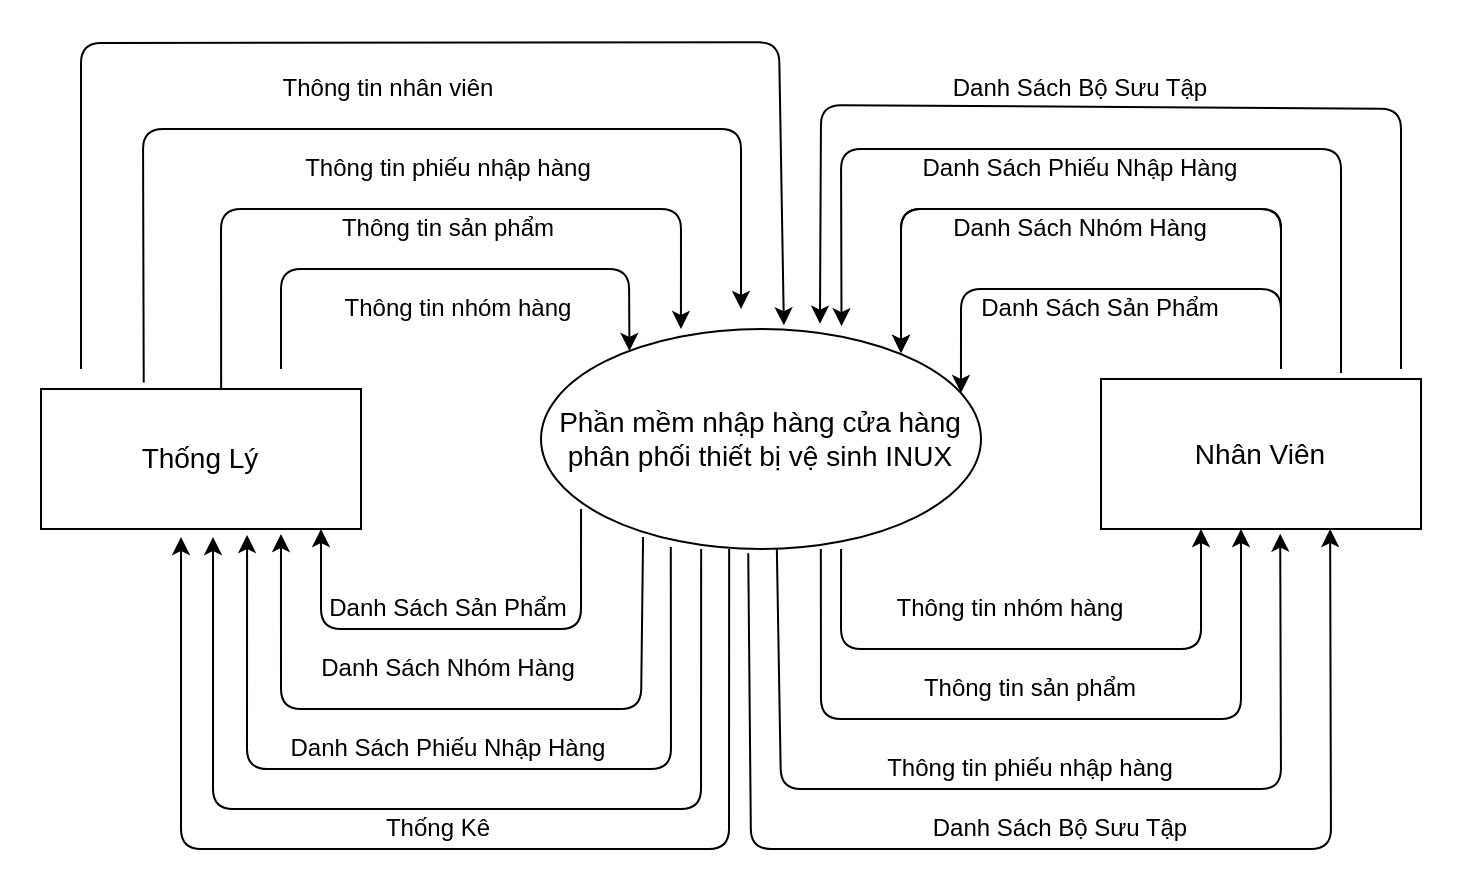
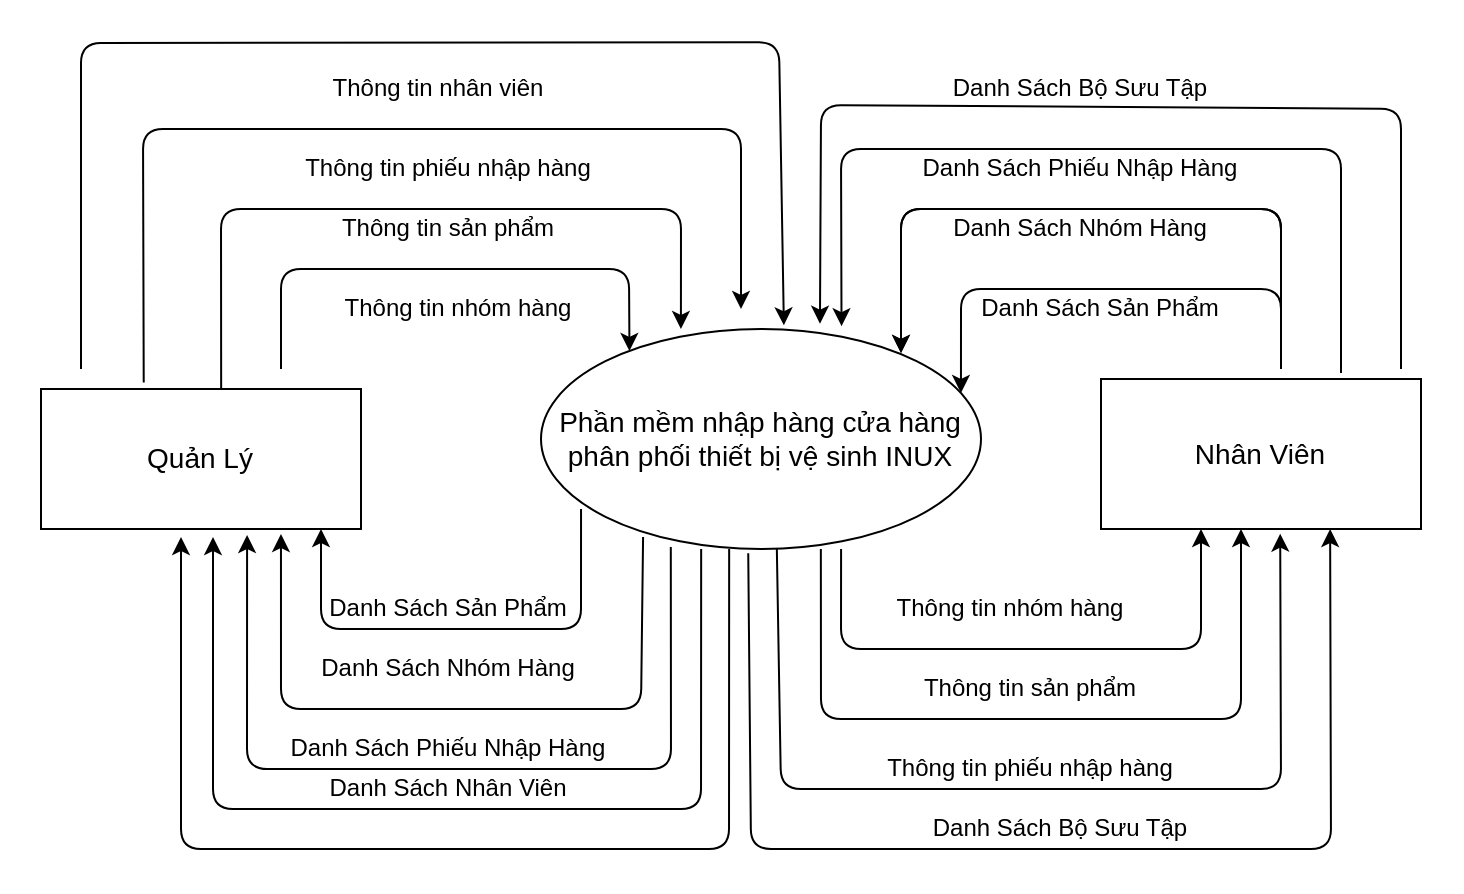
- <mxCell id="28" value="Thông tin nhân viên" style="text;html=1;strokeColor=none;fillColor=none;align=center;verticalAlign=middle;whiteSpace=wrap;rounded=0;" parent="1" vertex="1"><mxGeometry x="119" y="34" width="150" height="20" as="geometry" /></mxCell>
+ <mxCell id="28" value="Thông tin nhân viên" style="text;html=1;strokeColor=none;fillColor=none;align=center;verticalAlign=middle;whiteSpace=wrap;rounded=0;" parent="1" vertex="1"><mxGeometry x="144" y="34" width="150" height="20" as="geometry" /></mxCell>
- <mxCell id="3" value="&lt;font style=&quot;font-size: 14px&quot;&gt;Thống Lý&lt;/font&gt;" style="rounded=0;whiteSpace=wrap;html=1;" parent="1" vertex="1"><mxGeometry x="20" y="194" width="160" height="70" as="geometry" /></mxCell>
+ <mxCell id="3" value="&lt;font style=&quot;font-size: 14px&quot;&gt;Quản Lý&lt;/font&gt;" style="rounded=0;whiteSpace=wrap;html=1;" parent="1" vertex="1"><mxGeometry x="20" y="194" width="160" height="70" as="geometry" /></mxCell>
+ <mxCell id="12" value="Danh Sách Nhân Viên" style="text;html=1;strokeColor=none;fillColor=none;align=center;verticalAlign=middle;whiteSpace=wrap;rounded=0;" parent="1" vertex="1"><mxGeometry x="154" y="384.02" width="140" height="20" as="geometry" /></mxCell>
- <mxCell id="39" value="Thống Kê" style="text;html=1;strokeColor=none;fillColor=none;align=center;verticalAlign=middle;whiteSpace=wrap;rounded=0;" vertex="1" parent="1"><mxGeometry x="149" y="404.02" width="140" height="20" as="geometry" /></mxCell>
